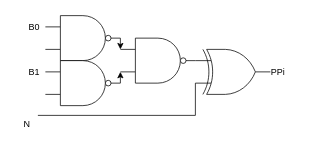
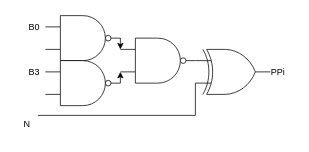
- <mxCell id="11" value="B1" style="text;html=1;align=center;verticalAlign=middle;resizable=0;points=[];autosize=1;strokeColor=none;fillColor=none;" vertex="1" parent="1"><mxGeometry x="25" y="80" width="40" height="30" as="geometry" /></mxCell>
+ <mxCell id="11" value="B3" style="text;html=1;align=center;verticalAlign=middle;resizable=0;points=[];autosize=1;strokeColor=none;fillColor=none;" vertex="1" parent="1"><mxGeometry x="25" y="80" width="40" height="30" as="geometry" /></mxCell>
